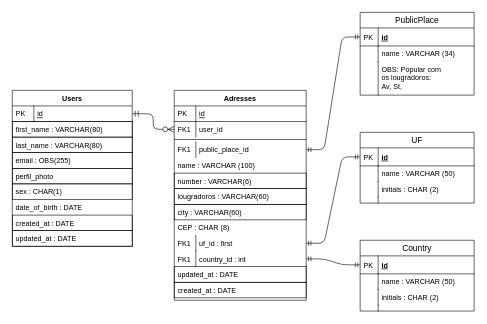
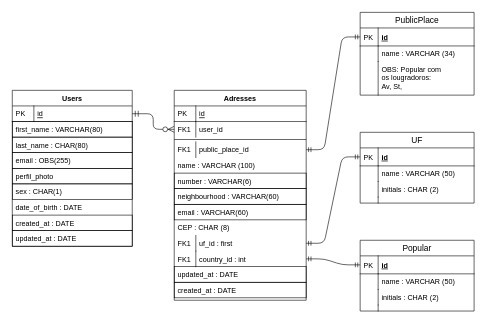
- <mxCell id="54" value="last_name : VARCHAR(80)" style="text;strokeColor=#000000;fillColor=none;spacingLeft=4;spacingRight=4;overflow=hidden;rotatable=0;points=[[0,0.5],[1,0.5]];portConstraint=eastwest;fontSize=12;" vertex="1" parent="50"><mxGeometry y="78" width="200" height="26" as="geometry" /></mxCell>
+ <mxCell id="54" value="last_name : CHAR(80)" style="text;strokeColor=#000000;fillColor=none;spacingLeft=4;spacingRight=4;overflow=hidden;rotatable=0;points=[[0,0.5],[1,0.5]];portConstraint=eastwest;fontSize=12;" vertex="1" parent="50"><mxGeometry y="78" width="200" height="26" as="geometry" /></mxCell>
- <mxCell id="41" value="lougradoros : VARCHAR(60)" style="text;strokeColor=#000000;fillColor=none;spacingLeft=4;spacingRight=4;overflow=hidden;rotatable=0;points=[[0,0.5],[1,0.5]];portConstraint=eastwest;fontSize=12;" vertex="1" parent="31"><mxGeometry y="164" width="220" height="26" as="geometry" /></mxCell>
+ <mxCell id="41" value="neighbourhood : VARCHAR(60)" style="text;strokeColor=#000000;fillColor=none;spacingLeft=4;spacingRight=4;overflow=hidden;rotatable=0;points=[[0,0.5],[1,0.5]];portConstraint=eastwest;fontSize=12;" vertex="1" parent="31"><mxGeometry y="164" width="220" height="26" as="geometry" /></mxCell>
- <mxCell id="42" value="city : VARCHAR(60)" style="text;strokeColor=#000000;fillColor=none;spacingLeft=4;spacingRight=4;overflow=hidden;rotatable=0;points=[[0,0.5],[1,0.5]];portConstraint=eastwest;fontSize=12;" vertex="1" parent="31"><mxGeometry y="190" width="220" height="26" as="geometry" /></mxCell>
+ <mxCell id="42" value="email : VARCHAR(60)" style="text;strokeColor=#000000;fillColor=none;spacingLeft=4;spacingRight=4;overflow=hidden;rotatable=0;points=[[0,0.5],[1,0.5]];portConstraint=eastwest;fontSize=12;" vertex="1" parent="31"><mxGeometry y="190" width="220" height="26" as="geometry" /></mxCell>
- <mxCell id="22" value="Country" style="swimlane;fontStyle=0;childLayout=stackLayout;horizontal=1;startSize=26;horizontalStack=0;resizeParent=1;resizeParentMax=0;resizeLast=0;collapsible=1;marginBottom=0;align=center;fontSize=14;strokeColor=#000000;strokeWidth=1;" vertex="1" parent="1"><mxGeometry x="600" y="400" width="190" height="118" as="geometry"><mxRectangle x="630" y="440" width="90" height="26" as="alternateBounds" /></mxGeometry></mxCell>
+ <mxCell id="22" value="Popular" style="swimlane;fontStyle=0;childLayout=stackLayout;horizontal=1;startSize=26;horizontalStack=0;resizeParent=1;resizeParentMax=0;resizeLast=0;collapsible=1;marginBottom=0;align=center;fontSize=14;strokeColor=#000000;strokeWidth=1;" vertex="1" parent="1"><mxGeometry x="600" y="400" width="190" height="118" as="geometry"><mxRectangle x="630" y="440" width="90" height="26" as="alternateBounds" /></mxGeometry></mxCell>
